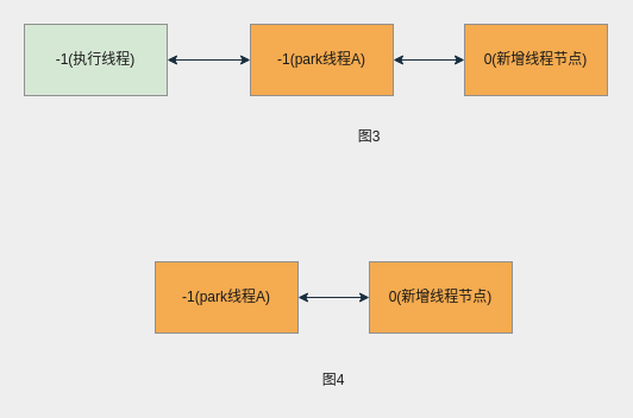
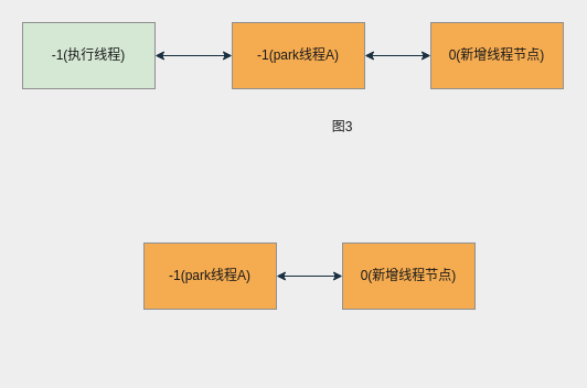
- <mxCell id="11" value="图4" style="text;html=1;strokeColor=none;fillColor=none;align=center;verticalAlign=middle;whiteSpace=wrap;rounded=0;sketch=0;fontColor=#1A1A1A;" vertex="1" parent="1"><mxGeometry x="260" y="310" width="40" height="20" as="geometry" /></mxCell>
